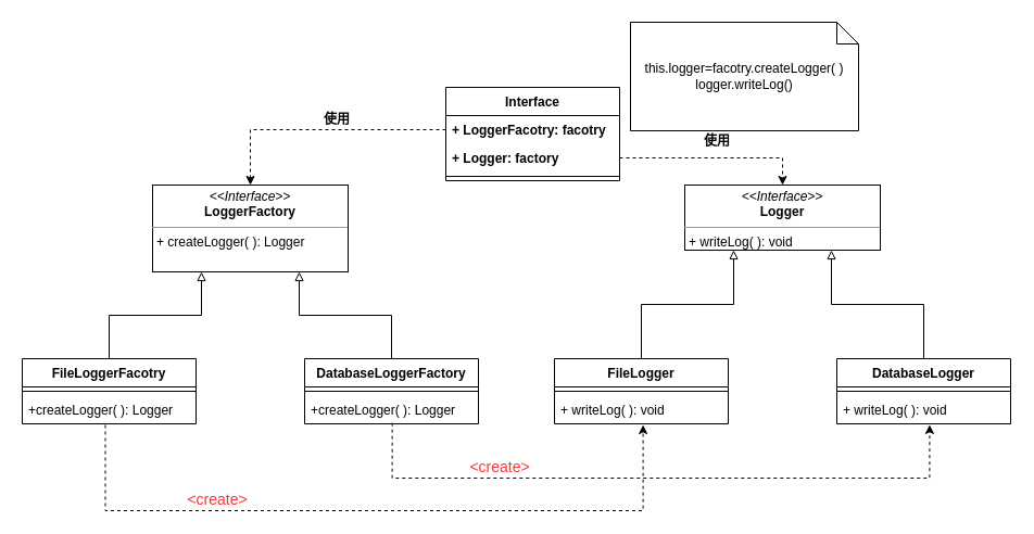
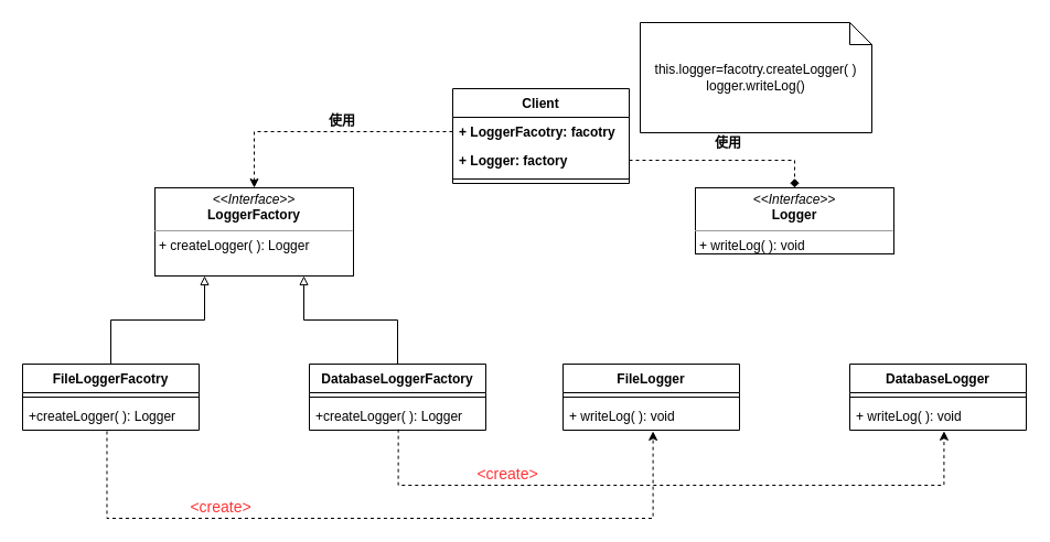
- <mxCell id="24" value="Interface" style="swimlane;fontStyle=1;align=center;verticalAlign=top;childLayout=stackLayout;horizontal=1;startSize=26;horizontalStack=0;resizeParent=1;resizeParentMax=0;resizeLast=0;collapsible=1;marginBottom=0;" vertex="1" parent="1"><mxGeometry x="410" y="80" width="160" height="86" as="geometry" /></mxCell>
+ <mxCell id="24" value="Client" style="swimlane;fontStyle=1;align=center;verticalAlign=top;childLayout=stackLayout;horizontal=1;startSize=26;horizontalStack=0;resizeParent=1;resizeParentMax=0;resizeLast=0;collapsible=1;marginBottom=0;" vertex="1" parent="1"><mxGeometry x="410" y="80" width="160" height="86" as="geometry" /></mxCell>
- <mxCell id="29" style="edgeStyle=orthogonalEdgeStyle;rounded=0;orthogonalLoop=1;jettySize=auto;html=1;exitX=1;exitY=0.5;exitDx=0;exitDy=0;dashed=1;endArrow=classic;endFill=1;" edge="1" parent="1" source="26" target="3"><mxGeometry relative="1" as="geometry" /></mxCell>
+ <mxCell id="29" style="edgeStyle=orthogonalEdgeStyle;rounded=0;orthogonalLoop=1;jettySize=auto;html=1;exitX=1;exitY=0.5;exitDx=0;exitDy=0;dashed=1;endArrow=diamond;endFill=1;" edge="1" parent="1" source="26" target="3"><mxGeometry relative="1" as="geometry" /></mxCell>
- <mxCell id="14" style="edgeStyle=orthogonalEdgeStyle;rounded=0;orthogonalLoop=1;jettySize=auto;html=1;exitX=0.5;exitY=0;exitDx=0;exitDy=0;entryX=0.25;entryY=1;entryDx=0;entryDy=0;endArrow=block;endFill=0;" edge="1" parent="1" source="15" target="3"><mxGeometry relative="1" as="geometry" /></mxCell>
- <mxCell id="18" style="edgeStyle=orthogonalEdgeStyle;rounded=0;orthogonalLoop=1;jettySize=auto;html=1;exitX=0.5;exitY=0;exitDx=0;exitDy=0;entryX=0.75;entryY=1;entryDx=0;entryDy=0;endArrow=block;endFill=0;" edge="1" parent="1" source="19" target="3"><mxGeometry relative="1" as="geometry" /></mxCell>
